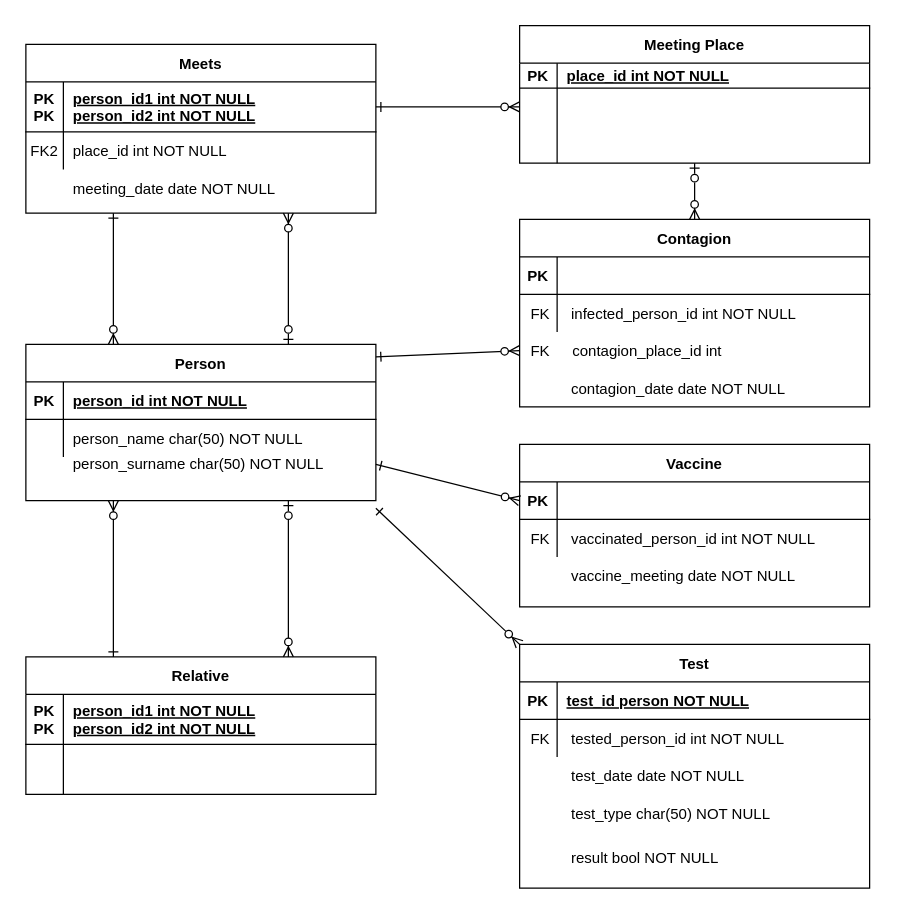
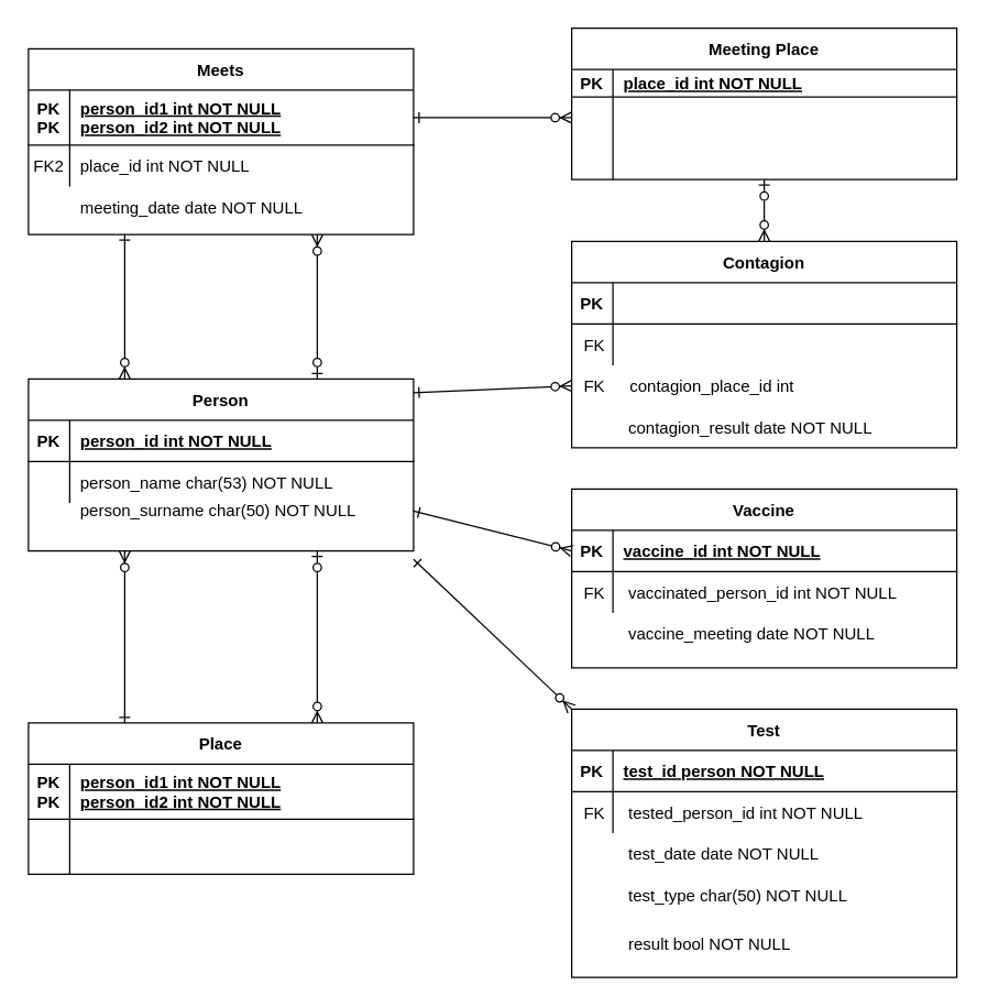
- <mxCell id="52" value="infected_person_id int NOT NULL" style="shape=partialRectangle;overflow=hidden;connectable=0;fillColor=none;top=0;left=0;bottom=0;right=0;align=left;spacingLeft=6;" parent="50" vertex="1"><mxGeometry x="33.6" width="246.4" height="30" as="geometry"><mxRectangle width="220" height="30" as="alternateBounds" /></mxGeometry></mxCell>
- <mxCell id="90" value="contagion_date date NOT NULL" style="shape=partialRectangle;overflow=hidden;connectable=0;fillColor=none;top=0;left=0;bottom=0;right=0;align=left;spacingLeft=6;" parent="88" vertex="1"><mxGeometry x="33.6" width="246.4" height="30" as="geometry"><mxRectangle width="220" height="30" as="alternateBounds" /></mxGeometry></mxCell>
+ <mxCell id="90" value="contagion_result date NOT NULL" style="shape=partialRectangle;overflow=hidden;connectable=0;fillColor=none;top=0;left=0;bottom=0;right=0;align=left;spacingLeft=6;" parent="88" vertex="1"><mxGeometry x="33.6" width="246.4" height="30" as="geometry"><mxRectangle width="220" height="30" as="alternateBounds" /></mxGeometry></mxCell>
- <mxCell id="26" value="person_name char(50) NOT NULL" style="shape=partialRectangle;overflow=hidden;connectable=0;fillColor=none;top=0;left=0;bottom=0;right=0;align=left;spacingLeft=6;" parent="24" vertex="1"><mxGeometry x="30" width="250" height="30" as="geometry"><mxRectangle width="250" height="30" as="alternateBounds" /></mxGeometry></mxCell>
+ <mxCell id="26" value="person_name char(53) NOT NULL" style="shape=partialRectangle;overflow=hidden;connectable=0;fillColor=none;top=0;left=0;bottom=0;right=0;align=left;spacingLeft=6;" parent="24" vertex="1"><mxGeometry x="30" width="250" height="30" as="geometry"><mxRectangle width="250" height="30" as="alternateBounds" /></mxGeometry></mxCell>
+ <mxCell id="60" value="vaccine_id int NOT NULL " style="shape=partialRectangle;overflow=hidden;connectable=0;fillColor=none;top=0;left=0;bottom=0;right=0;align=left;spacingLeft=6;fontStyle=5;" parent="58" vertex="1"><mxGeometry x="30" width="250" height="30" as="geometry"><mxRectangle width="250" height="30" as="alternateBounds" /></mxGeometry></mxCell>
- <mxCell id="28" value="Relative" style="shape=table;startSize=30;container=1;collapsible=1;childLayout=tableLayout;fixedRows=1;rowLines=0;fontStyle=1;align=center;resizeLast=1;" parent="1" vertex="1"><mxGeometry x="20" y="525" width="280" height="110" as="geometry"><mxRectangle x="110" y="370" width="80" height="30" as="alternateBounds" /></mxGeometry></mxCell>
+ <mxCell id="28" value="Place" style="shape=table;startSize=30;container=1;collapsible=1;childLayout=tableLayout;fixedRows=1;rowLines=0;fontStyle=1;align=center;resizeLast=1;" parent="1" vertex="1"><mxGeometry x="20" y="525" width="280" height="110" as="geometry"><mxRectangle x="110" y="370" width="80" height="30" as="alternateBounds" /></mxGeometry></mxCell>
